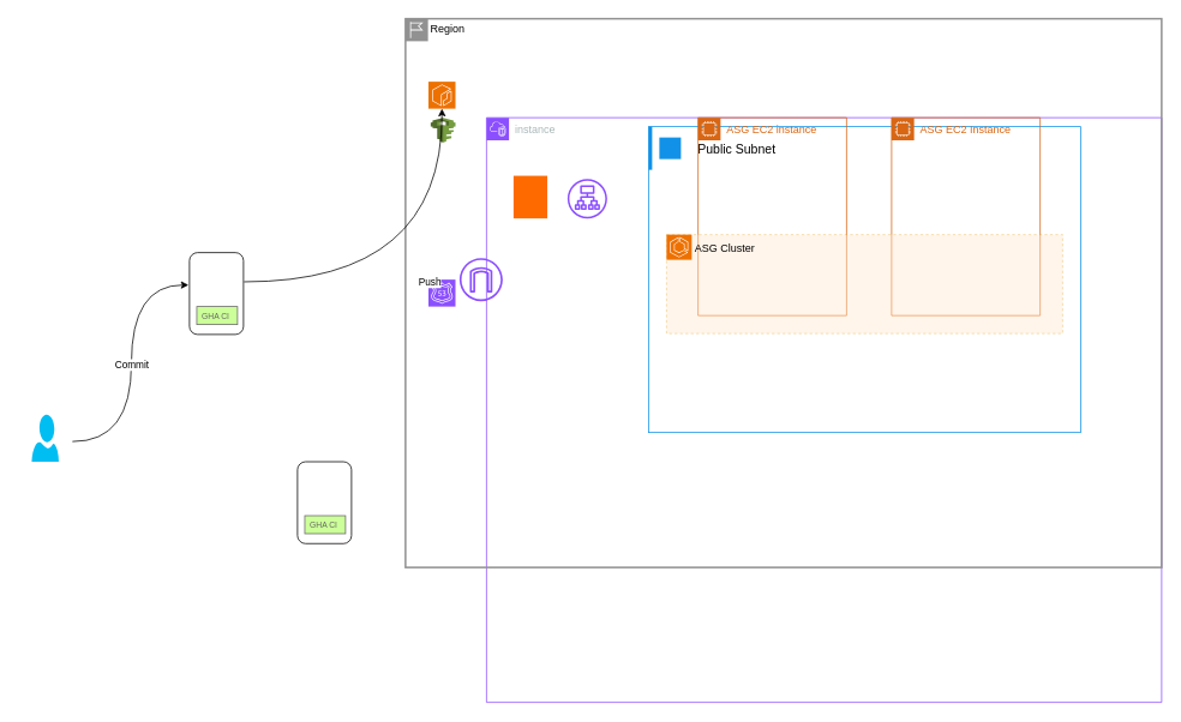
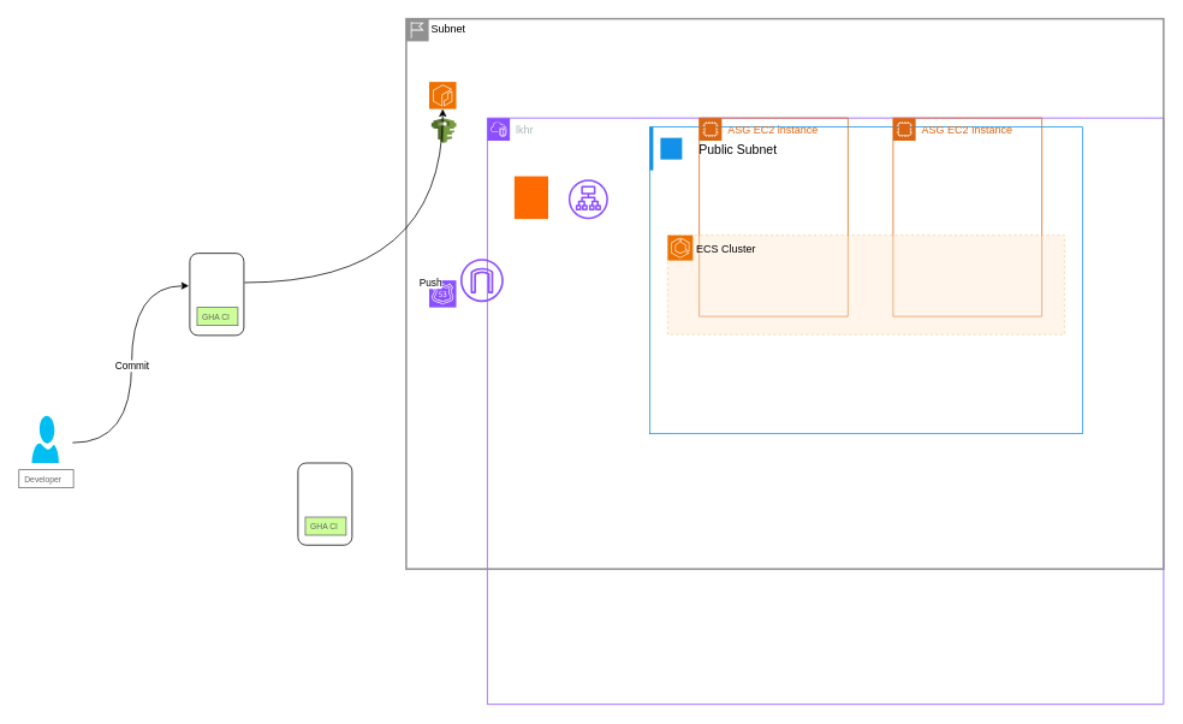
- <mxCell id="9" value="Region" style="shape=mxgraph.ibm.box;prType=region;fontStyle=0;verticalAlign=top;align=left;spacingLeft=32;spacingTop=4;fillColor=none;rounded=0;whiteSpace=wrap;html=1;strokeColor=#919191;strokeWidth=2;dashed=0;container=1;spacing=-4;collapsible=0;expand=0;recursiveResize=0;" parent="3" vertex="1"><mxGeometry x="-90" y="-110" width="840" height="610" as="geometry" /></mxCell>
+ <mxCell id="9" value="Subnet" style="shape=mxgraph.ibm.box;prType=region;fontStyle=0;verticalAlign=top;align=left;spacingLeft=32;spacingTop=4;fillColor=none;rounded=0;whiteSpace=wrap;html=1;strokeColor=#919191;strokeWidth=2;dashed=0;container=1;spacing=-4;collapsible=0;expand=0;recursiveResize=0;" parent="3" vertex="1"><mxGeometry x="-90" y="-110" width="840" height="610" as="geometry" /></mxCell>
- <mxCell id="3" value="instance" style="points=[[0,0],[0.25,0],[0.5,0],[0.75,0],[1,0],[1,0.25],[1,0.5],[1,0.75],[1,1],[0.75,1],[0.5,1],[0.25,1],[0,1],[0,0.75],[0,0.5],[0,0.25]];outlineConnect=0;gradientColor=none;html=1;whiteSpace=wrap;fontSize=12;fontStyle=0;container=1;pointerEvents=0;collapsible=0;recursiveResize=0;shape=mxgraph.aws4.group;grIcon=mxgraph.aws4.group_vpc2;strokeColor=#8C4FFF;fillColor=none;verticalAlign=top;align=left;spacingLeft=30;fontColor=#AAB7B8;dashed=0;" parent="1" vertex="1"><mxGeometry x="540" y="130" width="750" height="650" as="geometry" /></mxCell>
+ <mxCell id="3" value="lkhr" style="points=[[0,0],[0.25,0],[0.5,0],[0.75,0],[1,0],[1,0.25],[1,0.5],[1,0.75],[1,1],[0.75,1],[0.5,1],[0.25,1],[0,1],[0,0.75],[0,0.5],[0,0.25]];outlineConnect=0;gradientColor=none;html=1;whiteSpace=wrap;fontSize=12;fontStyle=0;container=1;pointerEvents=0;collapsible=0;recursiveResize=0;shape=mxgraph.aws4.group;grIcon=mxgraph.aws4.group_vpc2;strokeColor=#8C4FFF;fillColor=none;verticalAlign=top;align=left;spacingLeft=30;fontColor=#AAB7B8;dashed=0;" parent="1" vertex="1"><mxGeometry x="540" y="130" width="750" height="650" as="geometry" /></mxCell>
- <mxCell id="19" value="ASG Cluster" style="text;html=1;align=center;verticalAlign=middle;whiteSpace=wrap;rounded=0;" vertex="1" parent="9"><mxGeometry x="310" y="240" width="90" height="30" as="geometry" /></mxCell>
+ <mxCell id="19" value="ECS Cluster" style="text;html=1;align=center;verticalAlign=middle;whiteSpace=wrap;rounded=0;" vertex="1" parent="9"><mxGeometry x="310" y="240" width="90" height="30" as="geometry" /></mxCell>
+ <mxCell id="20" value="&lt;font style=&quot;font-size: 9px;&quot;&gt;Developer&lt;/font&gt;" style="strokeWidth=1;shadow=0;dashed=0;align=center;html=1;shape=mxgraph.mockup.text.textBox;fontColor=#666666;align=left;fontSize=17;spacingLeft=4;spacingTop=-3;whiteSpace=wrap;strokeColor=#666666;mainText=" parent="1" vertex="1"><mxGeometry x="20.5" y="520" width="60.5" height="20" as="geometry" /></mxCell>
